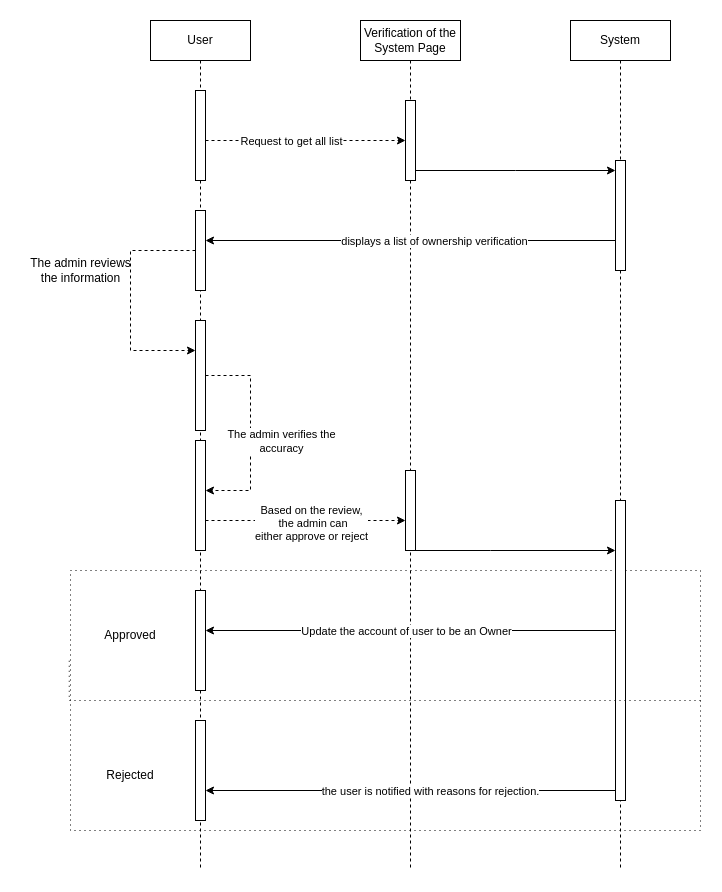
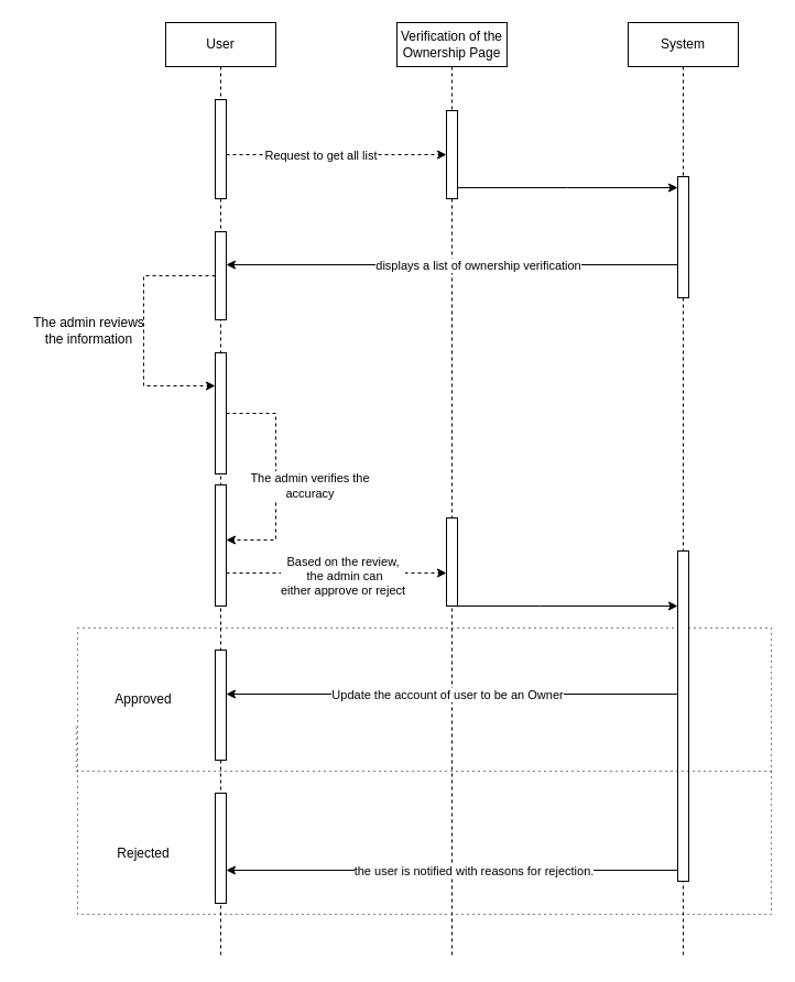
- <mxCell id="13" value="Verification of the System Page" style="shape=umlLifeline;perimeter=lifelinePerimeter;whiteSpace=wrap;html=1;container=0;dropTarget=0;collapsible=0;recursiveResize=0;outlineConnect=0;portConstraint=eastwest;newEdgeStyle={&quot;edgeStyle&quot;:&quot;elbowEdgeStyle&quot;,&quot;elbow&quot;:&quot;vertical&quot;,&quot;curved&quot;:0,&quot;rounded&quot;:0};" vertex="1" parent="1"><mxGeometry x="360" y="20" width="100" height="850" as="geometry" /></mxCell>
+ <mxCell id="13" value="Verification of the Ownership Page" style="shape=umlLifeline;perimeter=lifelinePerimeter;whiteSpace=wrap;html=1;container=0;dropTarget=0;collapsible=0;recursiveResize=0;outlineConnect=0;portConstraint=eastwest;newEdgeStyle={&quot;edgeStyle&quot;:&quot;elbowEdgeStyle&quot;,&quot;elbow&quot;:&quot;vertical&quot;,&quot;curved&quot;:0,&quot;rounded&quot;:0};" vertex="1" parent="1"><mxGeometry x="360" y="20" width="100" height="850" as="geometry" /></mxCell>
- <mxCell id="31" value="The admin reviews &lt;br&gt;the information" style="text;html=1;align=center;verticalAlign=middle;resizable=0;points=[];autosize=1;strokeColor=none;fillColor=none;" vertex="1" parent="1"><mxGeometry x="20" y="250" width="120" height="40" as="geometry" /></mxCell>
+ <mxCell id="31" value="The admin reviews &lt;br&gt;the information" style="text;html=1;align=center;verticalAlign=middle;resizable=0;points=[];autosize=1;strokeColor=none;fillColor=none;" vertex="1" parent="1"><mxGeometry y="280" width="120" height="40" as="geometry" x="20" /></mxCell>
